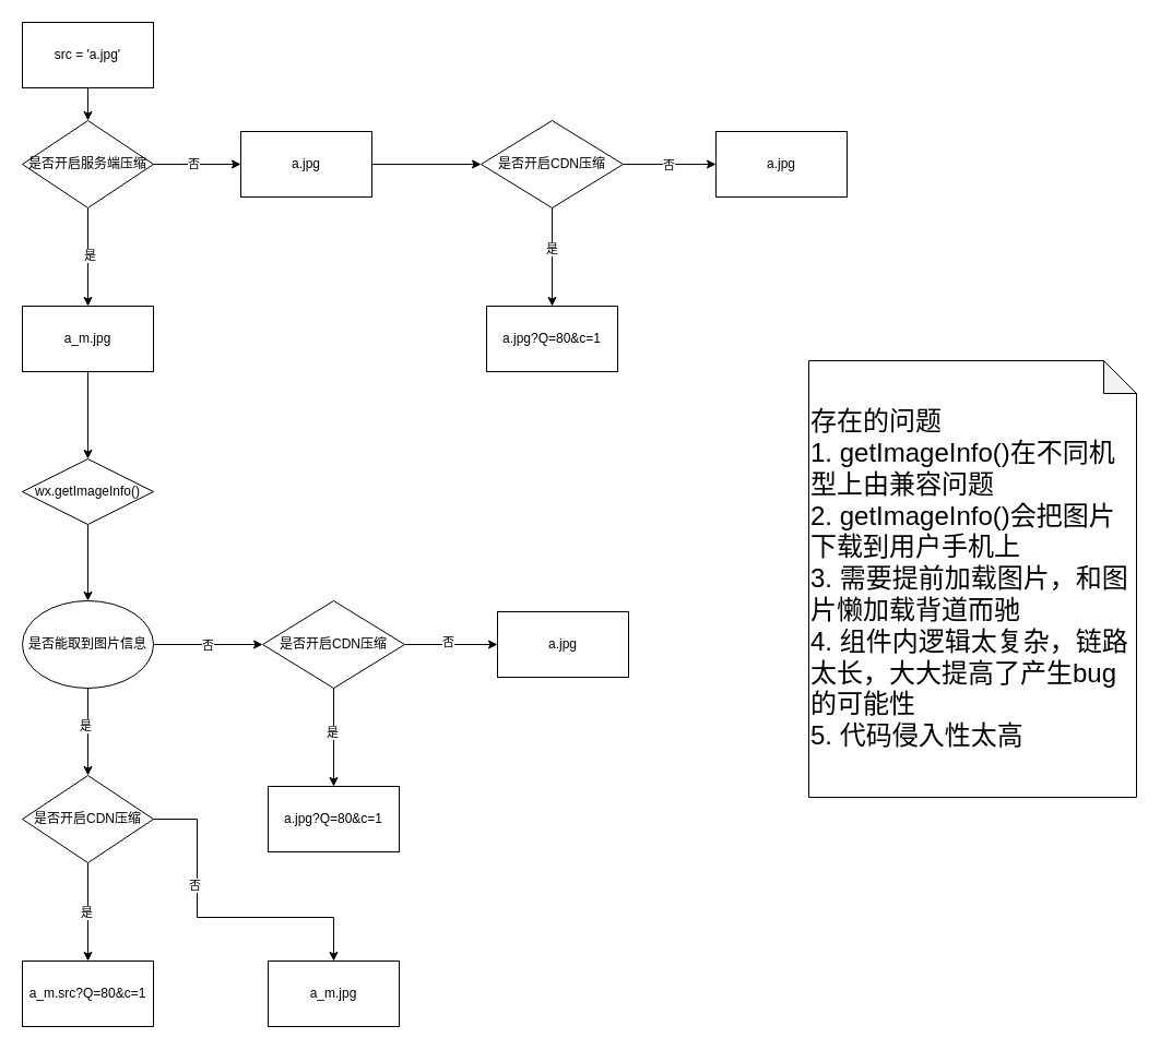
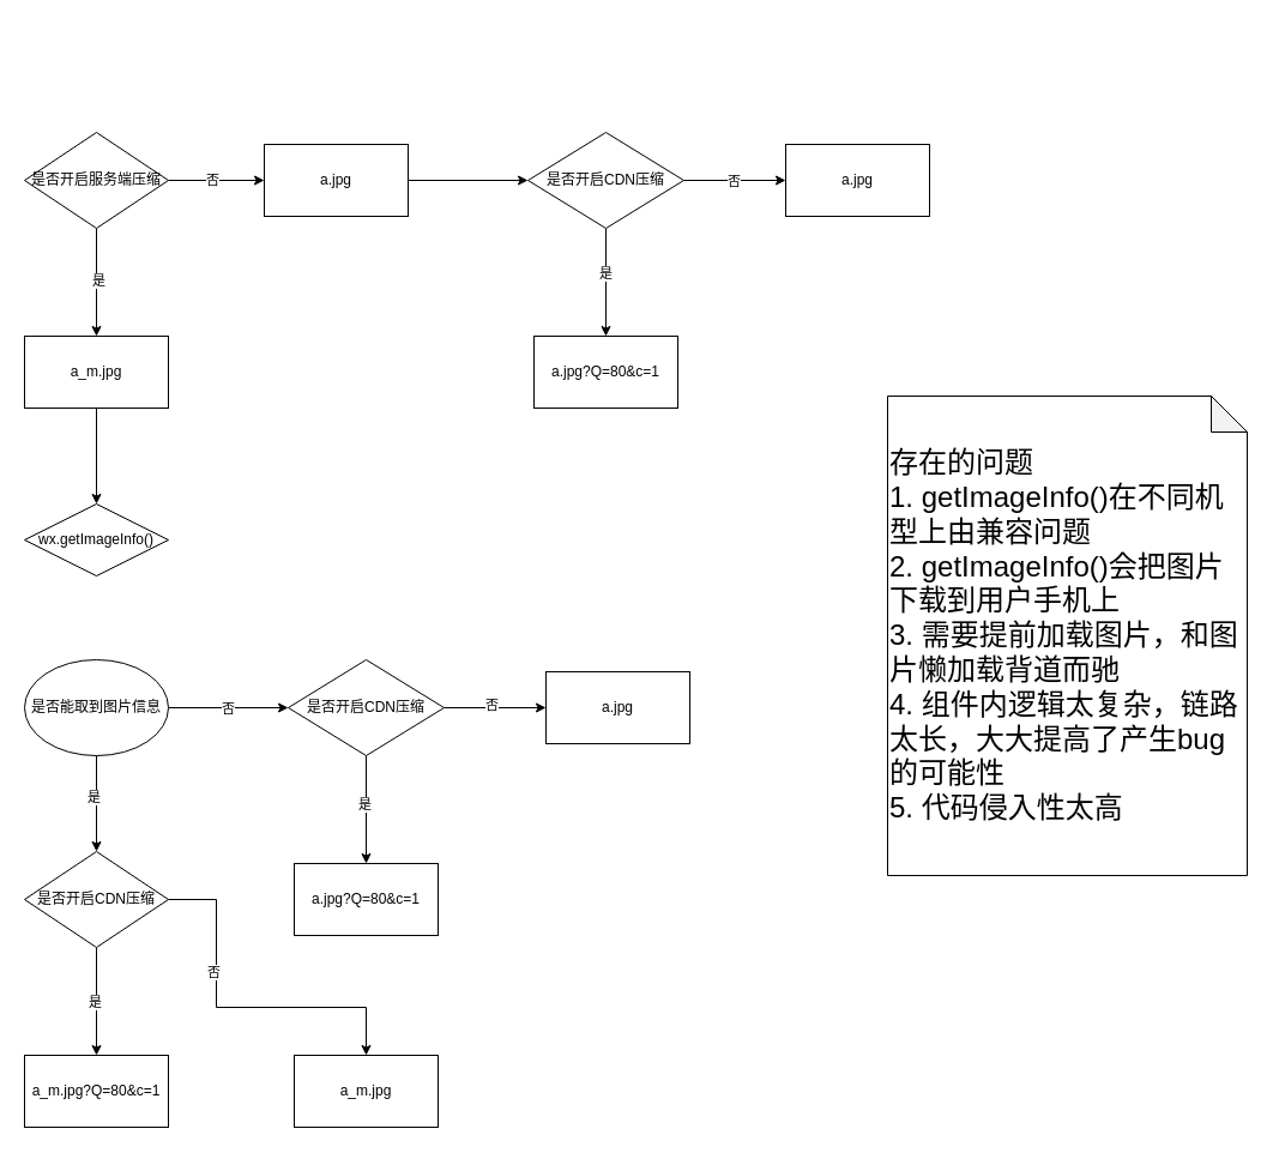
- <mxCell id="3" value="src = 'a.jpg'" style="rounded=0;whiteSpace=wrap;html=1;" vertex="1" parent="1"><mxGeometry x="20" y="20" width="120" height="60" as="geometry" /></mxCell>
- <mxCell id="2" value="" style="edgeStyle=orthogonalEdgeStyle;rounded=0;orthogonalLoop=1;jettySize=auto;html=1;" edge="1" parent="1" source="3" target="8"><mxGeometry relative="1" as="geometry" /></mxCell>
- <mxCell id="13" value="" style="edgeStyle=orthogonalEdgeStyle;rounded=0;orthogonalLoop=1;jettySize=auto;html=1;" edge="1" parent="1" source="14" target="26"><mxGeometry relative="1" as="geometry" /></mxCell>
- <mxCell id="39" value="a_m.src?Q=80&amp;amp;c=1" style="whiteSpace=wrap;html=1;rounded=0;" vertex="1" parent="1"><mxGeometry x="20" y="880" width="120" height="60" as="geometry" /></mxCell>
+ <mxCell id="39" value="a_m.jpg?Q=80&amp;amp;c=1" style="whiteSpace=wrap;html=1;rounded=0;" vertex="1" parent="1"><mxGeometry x="20" y="880" width="120" height="60" as="geometry" /></mxCell>
